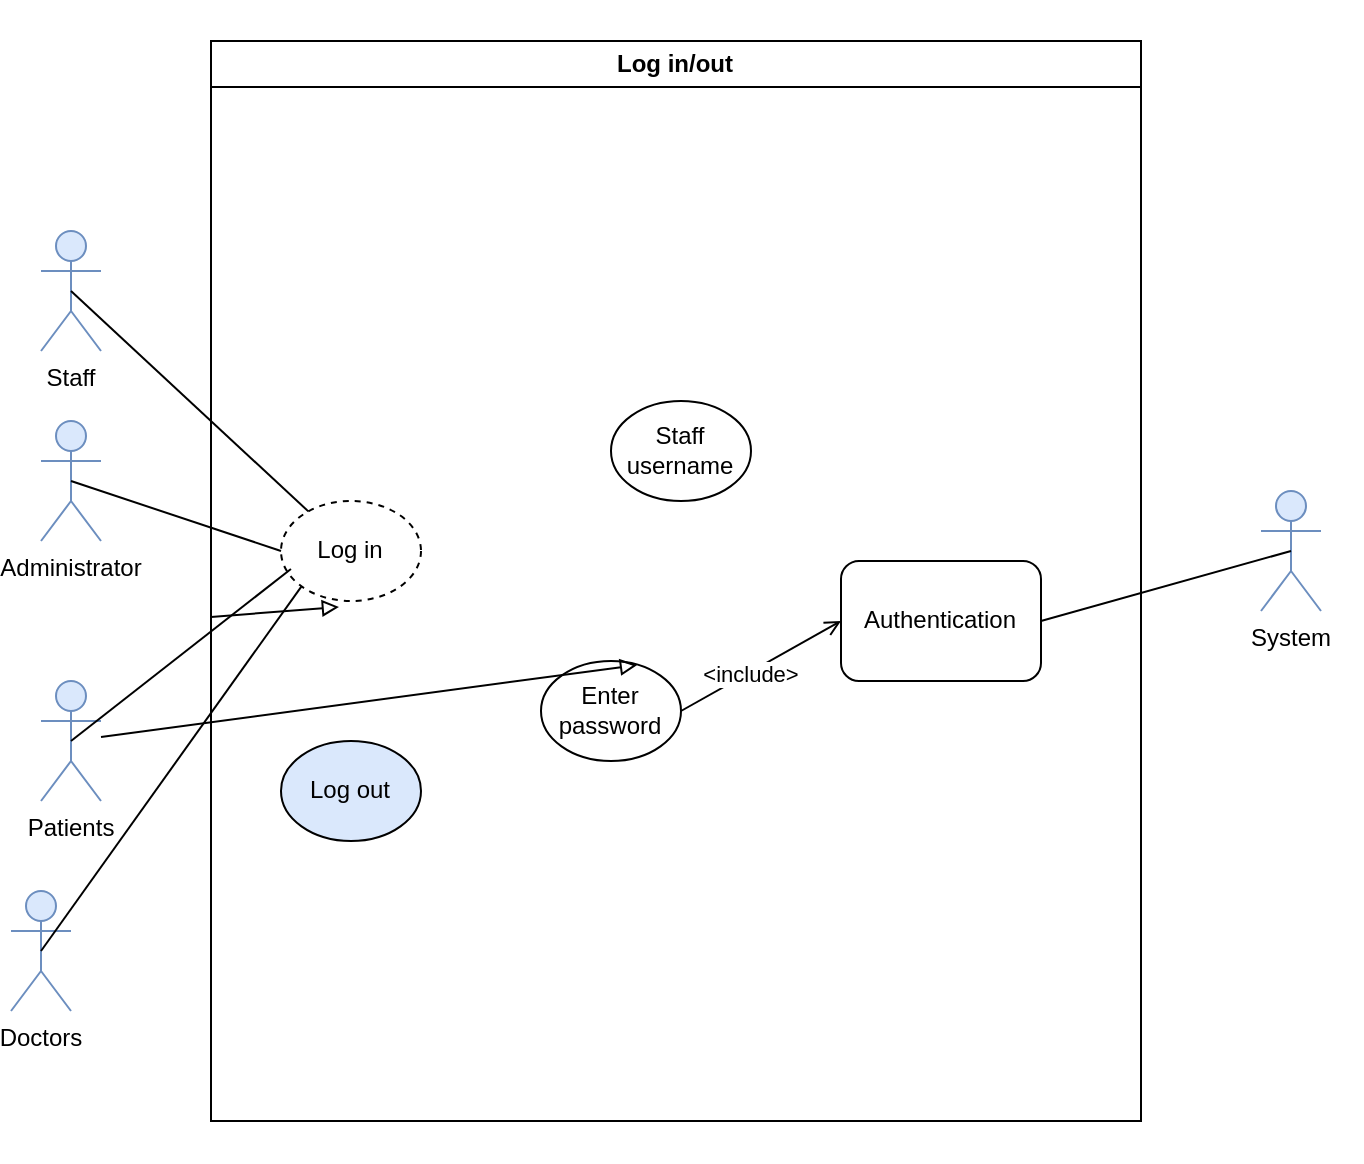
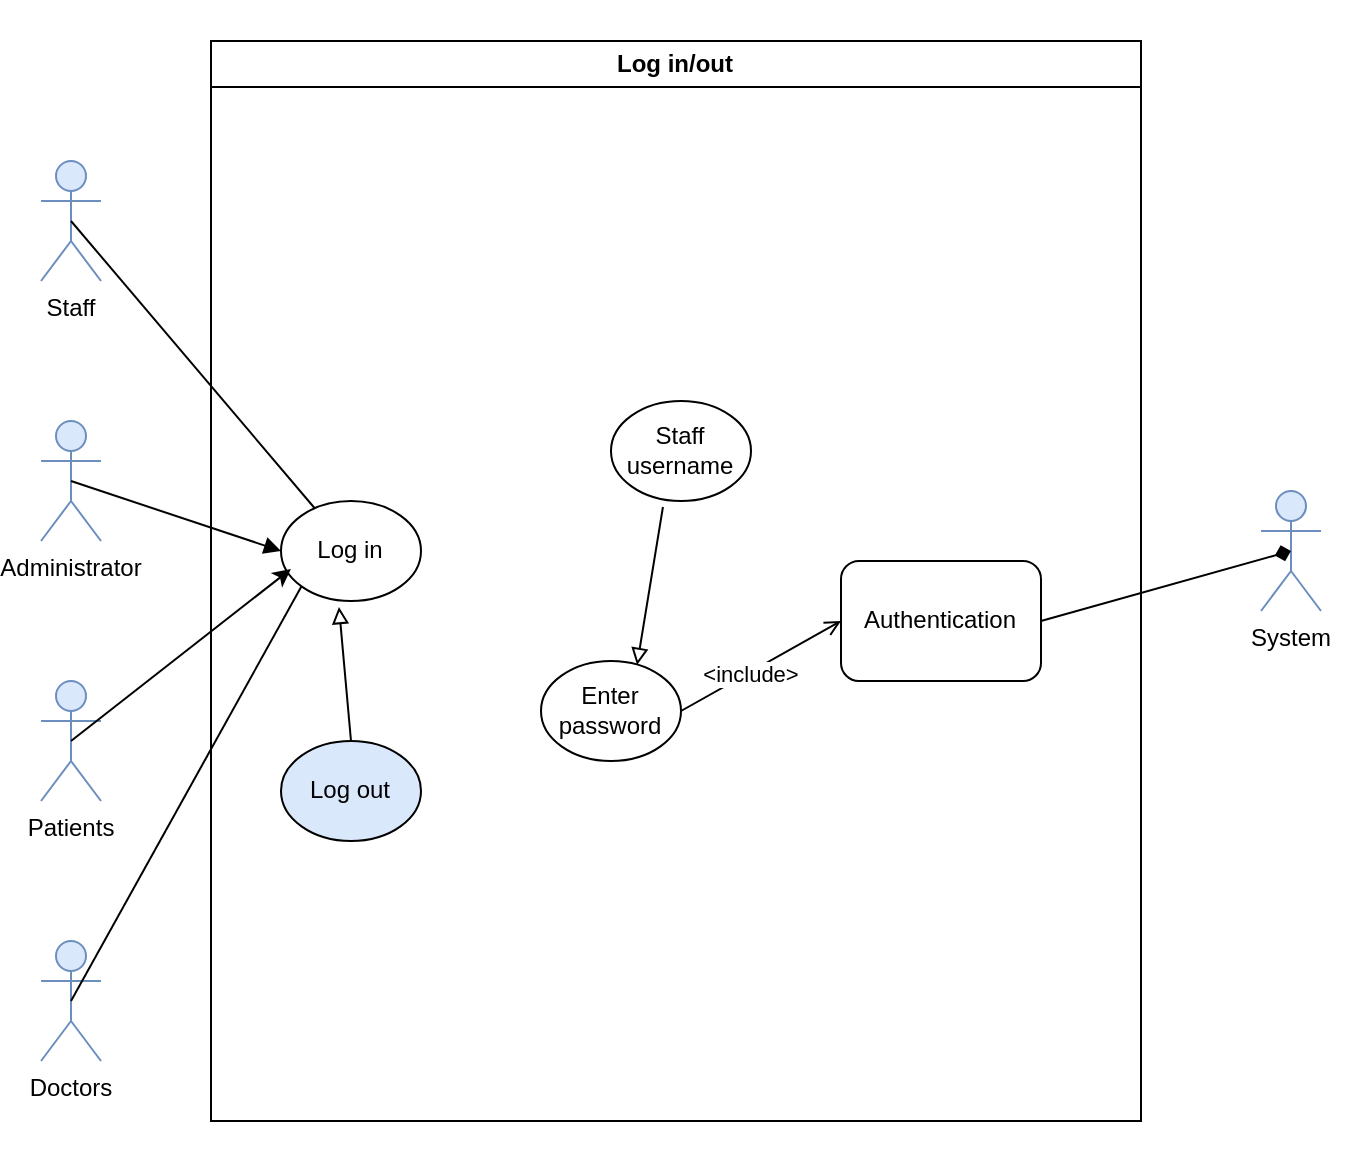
- <mxCell id="5" value="Staff" style="shape=umlActor;verticalLabelPosition=bottom;verticalAlign=top;html=1;outlineConnect=0;fillColor=#dae8fc;strokeColor=#6c8ebf;" vertex="1" parent="1"><mxGeometry x="20" y="115" width="30" height="60" as="geometry" /></mxCell>
+ <mxCell id="5" value="Staff" style="shape=umlActor;verticalLabelPosition=bottom;verticalAlign=top;html=1;outlineConnect=0;fillColor=#dae8fc;strokeColor=#6c8ebf;" vertex="1" parent="1"><mxGeometry x="20" y="80" width="30" height="60" as="geometry" /></mxCell>
- <mxCell id="16" value="" style="endArrow=none;html=1;rounded=0;entryX=0;entryY=0.5;entryDx=0;entryDy=0;exitX=0.5;exitY=0.5;exitDx=0;exitDy=0;exitPerimeter=0;" edge="1" parent="1" source="4" target="2"><mxGeometry width="50" height="50" relative="1" as="geometry"><mxPoint x="360" y="300" as="sourcePoint" /><mxPoint x="410" y="250" as="targetPoint" /></mxGeometry></mxCell>
+ <mxCell id="16" value="" style="endArrow=block;html=1;rounded=0;entryX=0;entryY=0.5;entryDx=0;entryDy=0;exitX=0.5;exitY=0.5;exitDx=0;exitDy=0;exitPerimeter=0;" edge="1" parent="1" source="4" target="2"><mxGeometry width="50" height="50" relative="1" as="geometry"><mxPoint x="360" y="300" as="sourcePoint" /><mxPoint x="410" y="250" as="targetPoint" /></mxGeometry></mxCell>
- <mxCell id="2" value="Log in" style="ellipse;whiteSpace=wrap;html=1;dashed=1;" vertex="1" parent="1"><mxGeometry x="140" y="250" width="70" height="50" as="geometry" /></mxCell>
+ <mxCell id="2" value="Log in" style="ellipse;whiteSpace=wrap;html=1;" vertex="1" parent="1"><mxGeometry x="140" y="250" width="70" height="50" as="geometry" /></mxCell>
- <mxCell id="20" value="" style="endArrow=none;html=1;rounded=0;entryX=0.5;entryY=0.5;entryDx=0;entryDy=0;entryPerimeter=0;exitX=1;exitY=0.5;exitDx=0;exitDy=0;" edge="1" parent="1" source="10" target="19"><mxGeometry width="50" height="50" relative="1" as="geometry"><mxPoint x="360" y="300" as="sourcePoint" /><mxPoint x="410" y="250" as="targetPoint" /></mxGeometry></mxCell>
+ <mxCell id="20" value="" style="endArrow=diamond;html=1;rounded=0;entryX=0.5;entryY=0.5;entryDx=0;entryDy=0;entryPerimeter=0;exitX=1;exitY=0.5;exitDx=0;exitDy=0;" edge="1" parent="1" source="10" target="19"><mxGeometry width="50" height="50" relative="1" as="geometry"><mxPoint x="360" y="300" as="sourcePoint" /><mxPoint x="410" y="250" as="targetPoint" /></mxGeometry></mxCell>
- <mxCell id="17" value="" style="endArrow=none;html=1;rounded=0;exitX=0.5;exitY=0.5;exitDx=0;exitDy=0;exitPerimeter=0;entryX=0.071;entryY=0.68;entryDx=0;entryDy=0;entryPerimeter=0;" edge="1" parent="1" source="6" target="2"><mxGeometry width="50" height="50" relative="1" as="geometry"><mxPoint x="45" y="250" as="sourcePoint" /><mxPoint x="220" y="280" as="targetPoint" /></mxGeometry></mxCell>
+ <mxCell id="17" value="" style="endArrow=classic;html=1;rounded=0;exitX=0.5;exitY=0.5;exitDx=0;exitDy=0;exitPerimeter=0;entryX=0.071;entryY=0.68;entryDx=0;entryDy=0;entryPerimeter=0;" edge="1" parent="1" source="6" target="2"><mxGeometry width="50" height="50" relative="1" as="geometry"><mxPoint x="45" y="250" as="sourcePoint" /><mxPoint x="220" y="280" as="targetPoint" /></mxGeometry></mxCell>
- <mxCell id="15" value="" style="endArrow=none;html=1;rounded=0;exitX=0.414;exitY=1.06;exitDx=0;exitDy=0;exitPerimeter=0;startArrow=block;startFill=0;" edge="1" parent="1" source="2" target="21"><mxGeometry width="50" height="50" relative="1" as="geometry"><mxPoint x="328" y="322" as="sourcePoint" /><mxPoint x="361" y="263" as="targetPoint" /></mxGeometry></mxCell>
+ <mxCell id="15" value="" style="endArrow=none;html=1;rounded=0;entryX=0.5;entryY=0;entryDx=0;entryDy=0;exitX=0.414;exitY=1.06;exitDx=0;exitDy=0;exitPerimeter=0;startArrow=block;startFill=0;" edge="1" parent="1" source="2" target="7"><mxGeometry width="50" height="50" relative="1" as="geometry"><mxPoint x="328" y="322" as="sourcePoint" /><mxPoint x="361" y="263" as="targetPoint" /></mxGeometry></mxCell>
- <mxCell id="14" value="" style="endArrow=none;html=1;rounded=0;exitX=0.686;exitY=0.04;exitDx=0;exitDy=0;exitPerimeter=0;startArrow=block;startFill=0;" edge="1" parent="1" source="9" target="6"><mxGeometry width="50" height="50" relative="1" as="geometry"><mxPoint x="300" y="370" as="sourcePoint" /><mxPoint x="350" y="320" as="targetPoint" /></mxGeometry></mxCell>
+ <mxCell id="14" value="" style="endArrow=none;html=1;rounded=0;entryX=0.371;entryY=1.06;entryDx=0;entryDy=0;entryPerimeter=0;exitX=0.686;exitY=0.04;exitDx=0;exitDy=0;exitPerimeter=0;startArrow=block;startFill=0;" edge="1" parent="1" source="9" target="8"><mxGeometry width="50" height="50" relative="1" as="geometry"><mxPoint x="300" y="370" as="sourcePoint" /><mxPoint x="350" y="320" as="targetPoint" /></mxGeometry></mxCell>
- <mxCell id="3" value="Doctors" style="shape=umlActor;verticalLabelPosition=bottom;verticalAlign=top;html=1;outlineConnect=0;fillColor=#dae8fc;strokeColor=#6c8ebf;" vertex="1" parent="1"><mxGeometry x="5" y="445" width="30" height="60" as="geometry" /></mxCell>
+ <mxCell id="3" value="Doctors" style="shape=umlActor;verticalLabelPosition=bottom;verticalAlign=top;html=1;outlineConnect=0;fillColor=#dae8fc;strokeColor=#6c8ebf;" vertex="1" parent="1"><mxGeometry x="20" y="470" width="30" height="60" as="geometry" /></mxCell>
